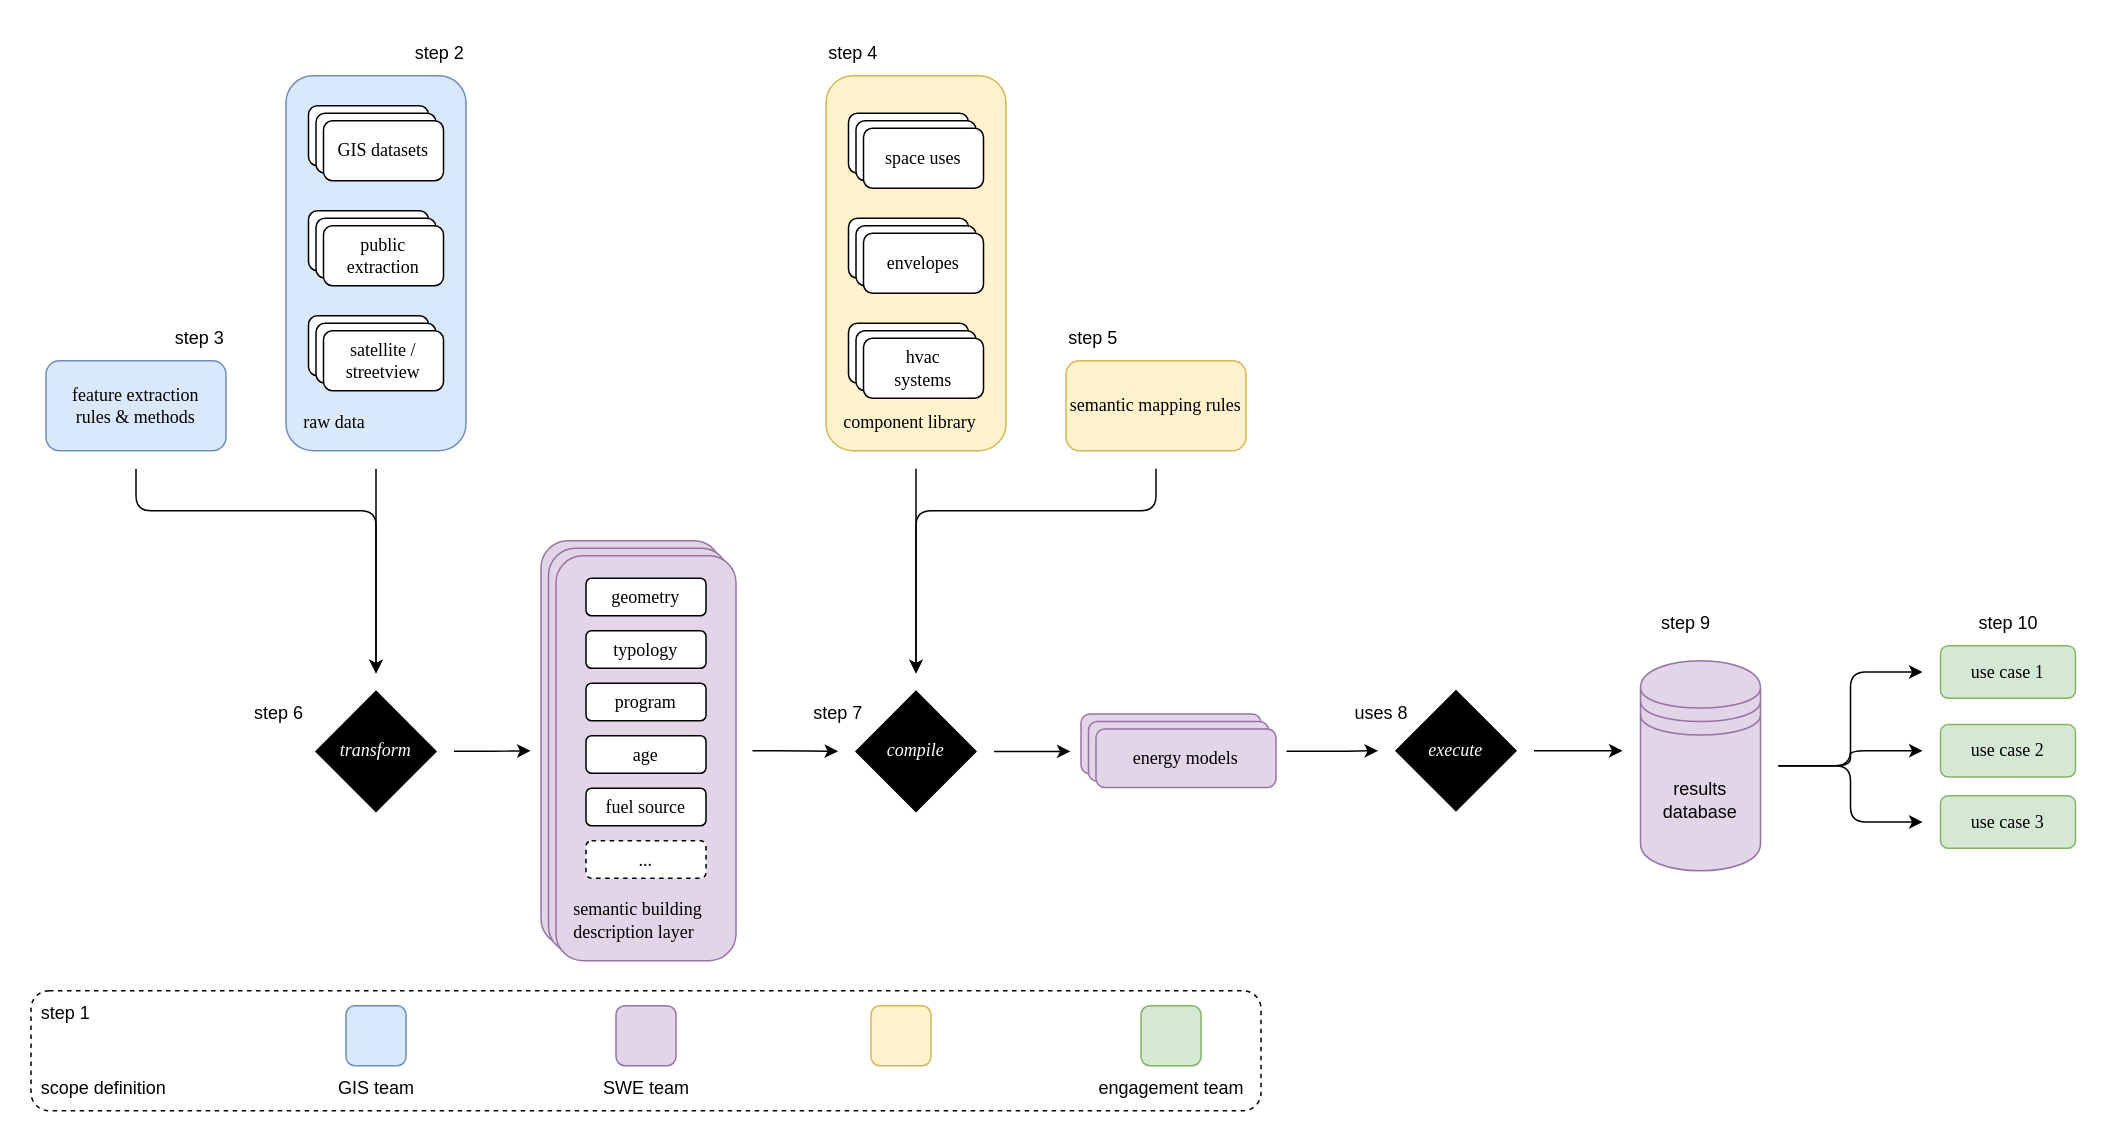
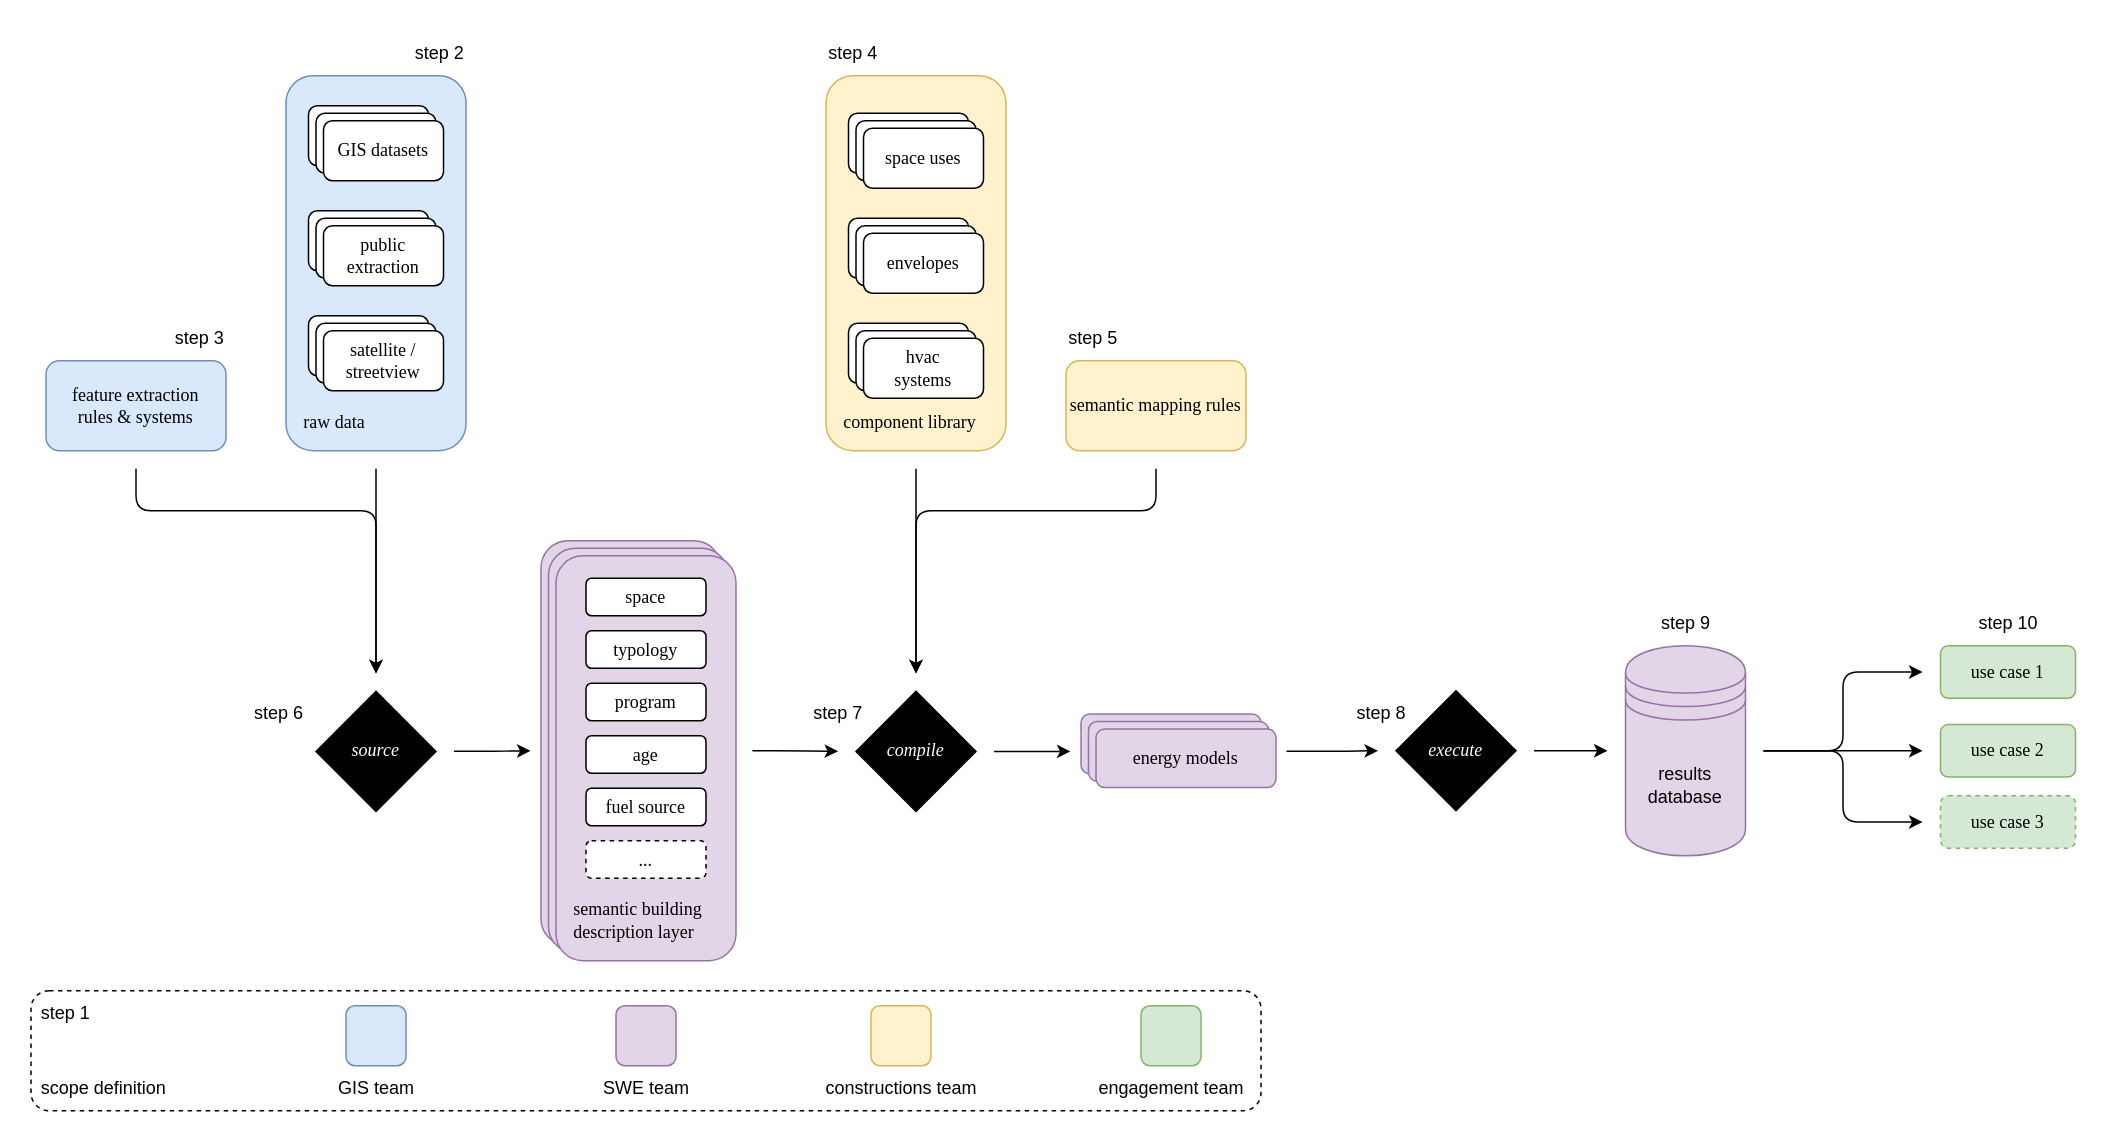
- <mxCell id="8" value="feature extraction&lt;div&gt;rules &amp;amp; methods&lt;/div&gt;" style="rounded=1;whiteSpace=wrap;html=1;fontFamily=acumin pro light;fillColor=#dae8fc;strokeColor=#6c8ebf;" parent="1" vertex="1"><mxGeometry x="30" y="240" width="120" height="60" as="geometry" /></mxCell>
+ <mxCell id="8" value="feature extraction&lt;div&gt;rules &amp;amp; systems&lt;/div&gt;" style="rounded=1;whiteSpace=wrap;html=1;fontFamily=acumin pro light;fillColor=#dae8fc;strokeColor=#6c8ebf;" parent="1" vertex="1"><mxGeometry x="30" y="240" width="120" height="60" as="geometry" /></mxCell>
- <mxCell id="26" value="&lt;font face=&quot;acumin pro light&quot;&gt;geometry&lt;/font&gt;" style="rounded=1;whiteSpace=wrap;html=1;fontFamily=acumin pro thin;" parent="24" vertex="1"><mxGeometry x="20" y="15" width="80" height="25" as="geometry" /></mxCell>
+ <mxCell id="26" value="&lt;font face=&quot;acumin pro light&quot;&gt;space&lt;/font&gt;" style="rounded=1;whiteSpace=wrap;html=1;fontFamily=acumin pro thin;" parent="24" vertex="1"><mxGeometry x="20" y="15" width="80" height="25" as="geometry" /></mxCell>
- <mxCell id="45" value="uses 8" style="text;html=1;align=center;verticalAlign=middle;resizable=0;points=[];autosize=1;strokeColor=none;fillColor=none;" parent="1" vertex="1"><mxGeometry x="890" y="460" width="60" height="30" as="geometry" /></mxCell>
+ <mxCell id="45" value="step 8" style="text;html=1;align=center;verticalAlign=middle;resizable=0;points=[];autosize=1;strokeColor=none;fillColor=none;" parent="1" vertex="1"><mxGeometry x="890" y="460" width="60" height="30" as="geometry" /></mxCell>
- <mxCell id="12" value="&lt;i style=&quot;&quot;&gt;&lt;font style=&quot;color: rgb(255, 255, 255);&quot;&gt;transform&lt;/font&gt;&lt;/i&gt;" style="rhombus;whiteSpace=wrap;html=1;fillColor=#000000;fontColor=#FFFFFF;fontFamily=acumin pro;" parent="1" vertex="1"><mxGeometry x="210" y="460.42" width="80" height="80" as="geometry" /></mxCell>
+ <mxCell id="12" value="&lt;i style=&quot;&quot;&gt;&lt;font style=&quot;color: rgb(255, 255, 255);&quot;&gt;source&lt;/font&gt;&lt;/i&gt;" style="rhombus;whiteSpace=wrap;html=1;fillColor=#000000;fontColor=#FFFFFF;fontFamily=acumin pro;" parent="1" vertex="1"><mxGeometry x="210" y="460.42" width="80" height="80" as="geometry" /></mxCell>
- <mxCell id="35" value="results database" style="shape=datastore;whiteSpace=wrap;html=1;fillColor=#e1d5e7;strokeColor=#9673a6;" parent="1" vertex="1"><mxGeometry x="1093" y="440" width="80" height="140" as="geometry" /></mxCell>
+ <mxCell id="35" value="results database" style="shape=datastore;whiteSpace=wrap;html=1;fillColor=#e1d5e7;strokeColor=#9673a6;" parent="1" vertex="1"><mxGeometry x="1083" y="430" width="80" height="140" as="geometry" /></mxCell>
- <mxCell id="38" value="use case 3" style="rounded=1;whiteSpace=wrap;html=1;fontFamily=acumin pro light;fillColor=#d5e8d4;strokeColor=#82b366;" parent="1" vertex="1"><mxGeometry x="1293" y="530" width="90" height="35" as="geometry" /></mxCell>
+ <mxCell id="38" value="use case 3" style="rounded=1;whiteSpace=wrap;html=1;fontFamily=acumin pro light;fillColor=#d5e8d4;strokeColor=#82b366;dashed=1;" parent="1" vertex="1"><mxGeometry x="1293" y="530" width="90" height="35" as="geometry" /></mxCell>
+ <mxCell id="70" value="constructions team" style="text;html=1;align=center;verticalAlign=middle;resizable=0;points=[];autosize=1;strokeColor=none;fillColor=none;" parent="65" vertex="1"><mxGeometry x="520" y="50" width="120" height="30" as="geometry" /></mxCell>
